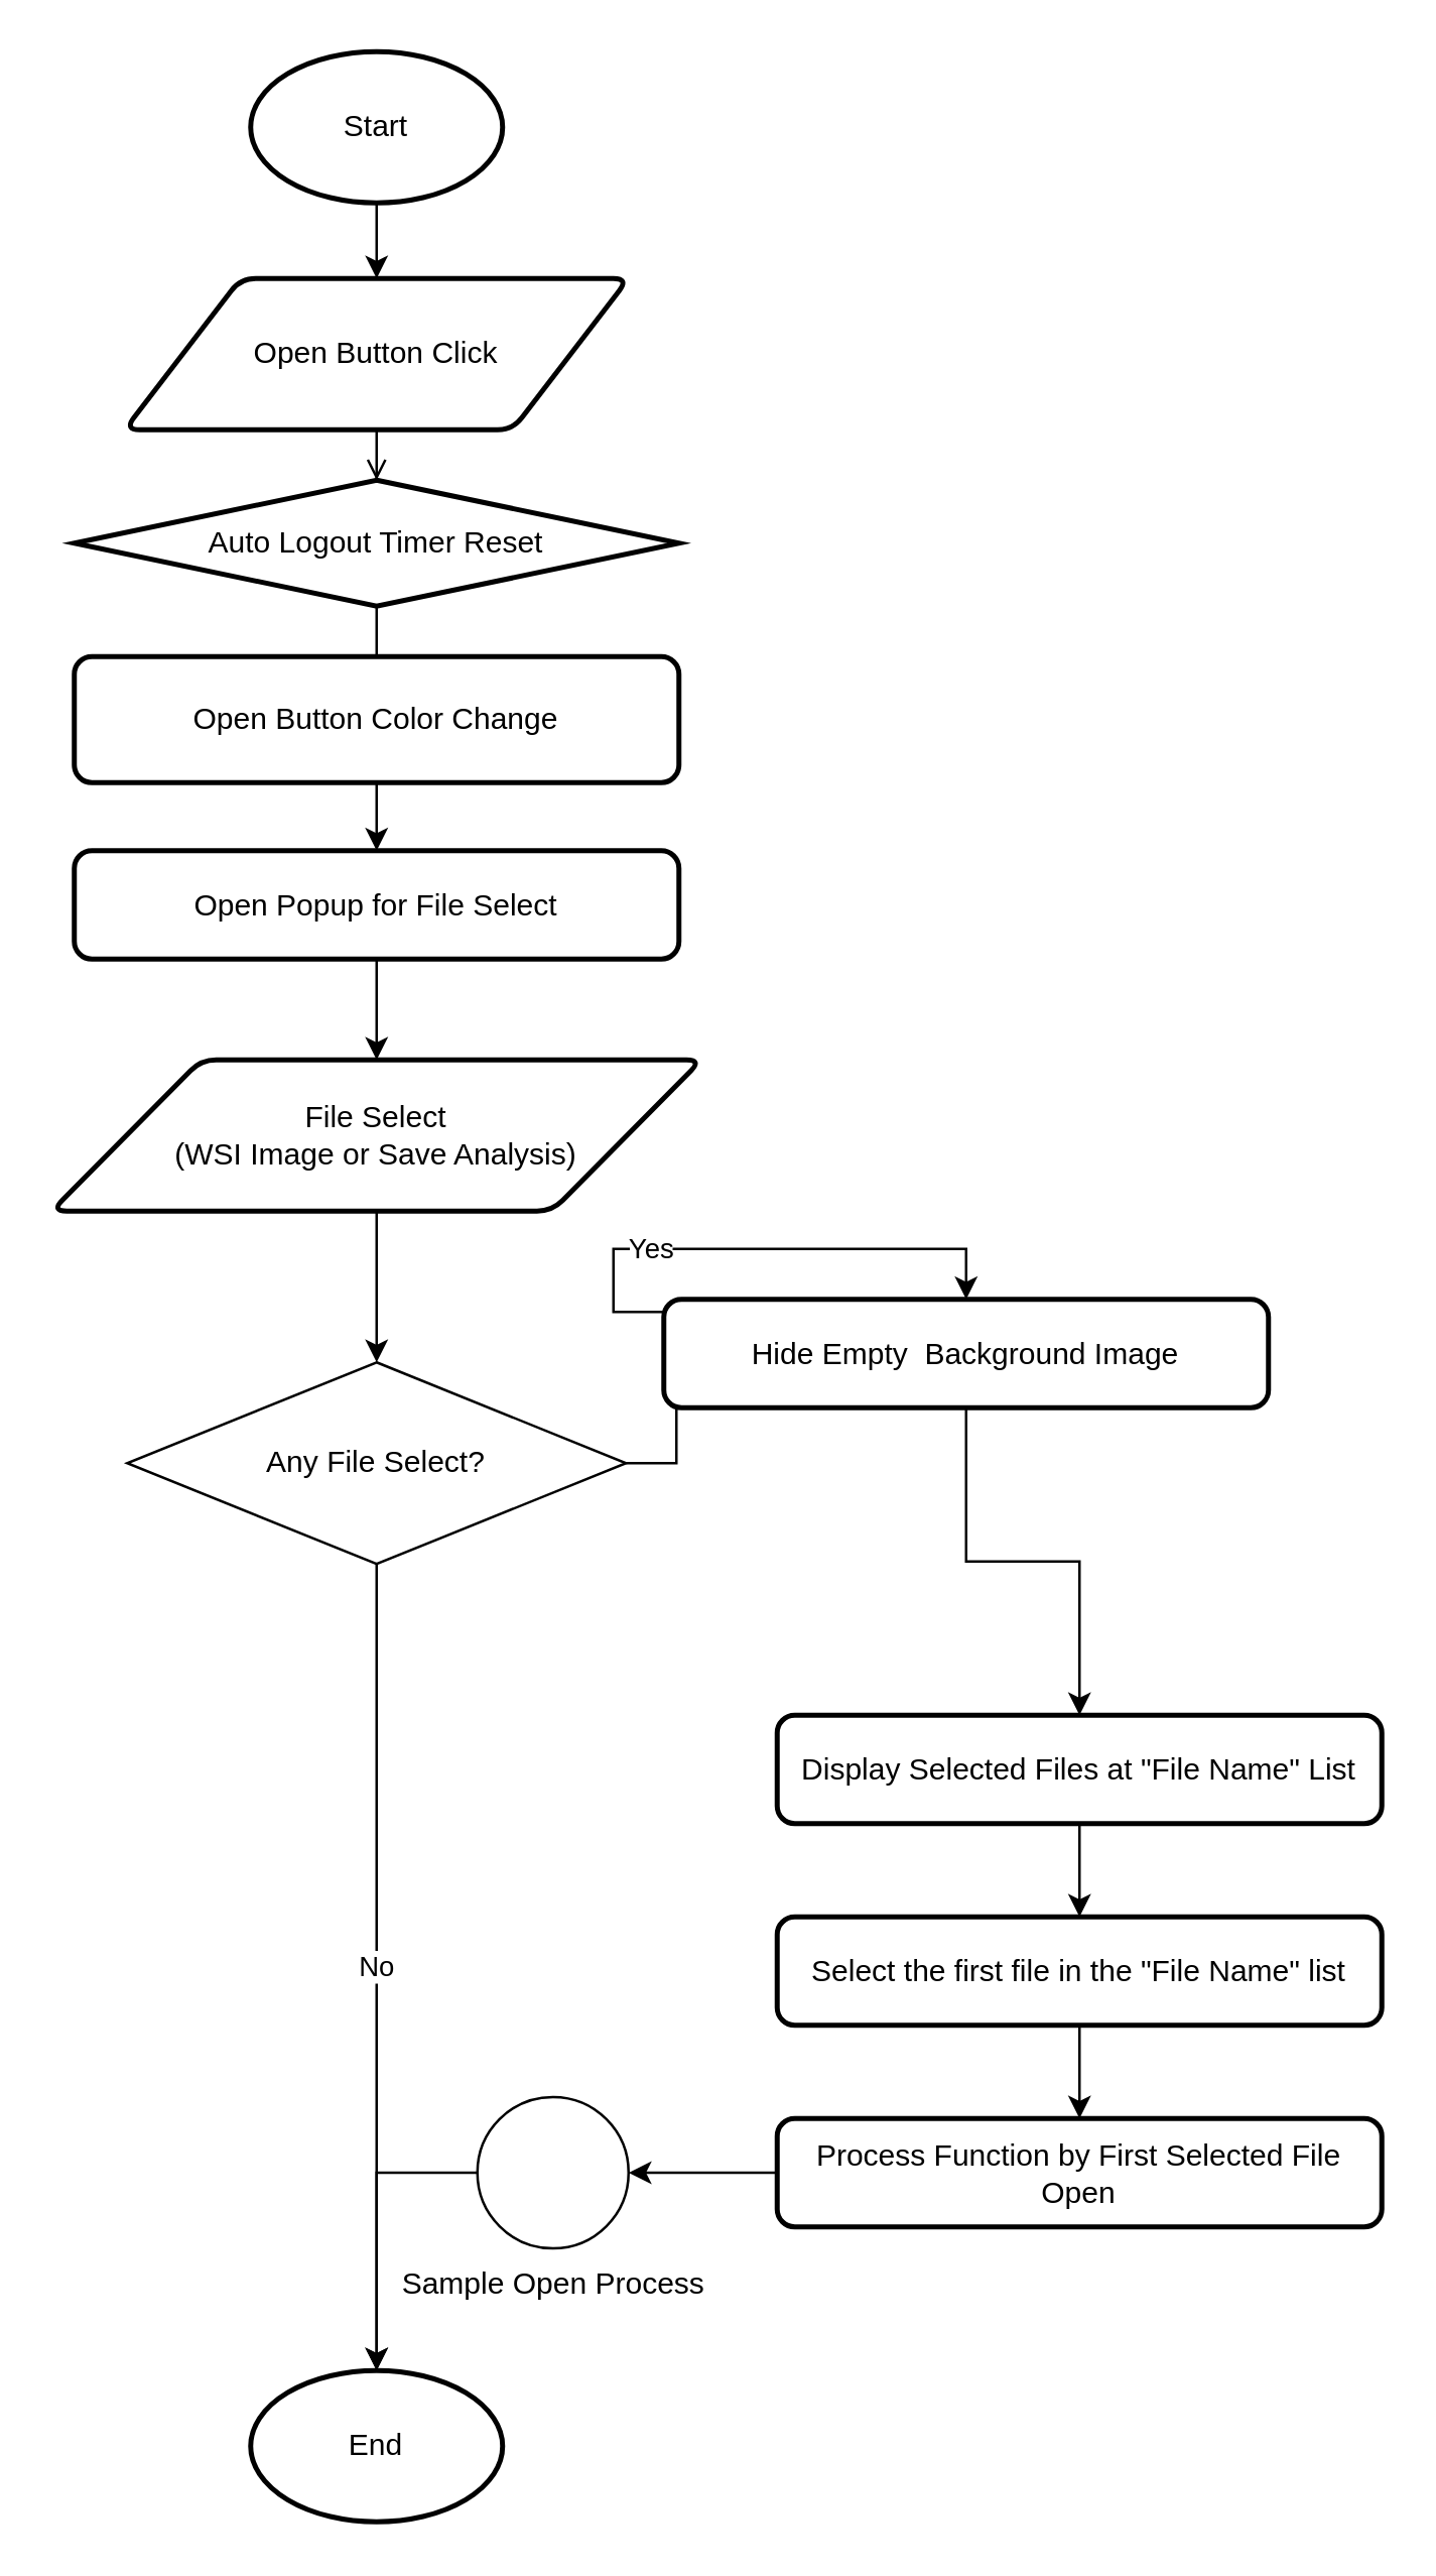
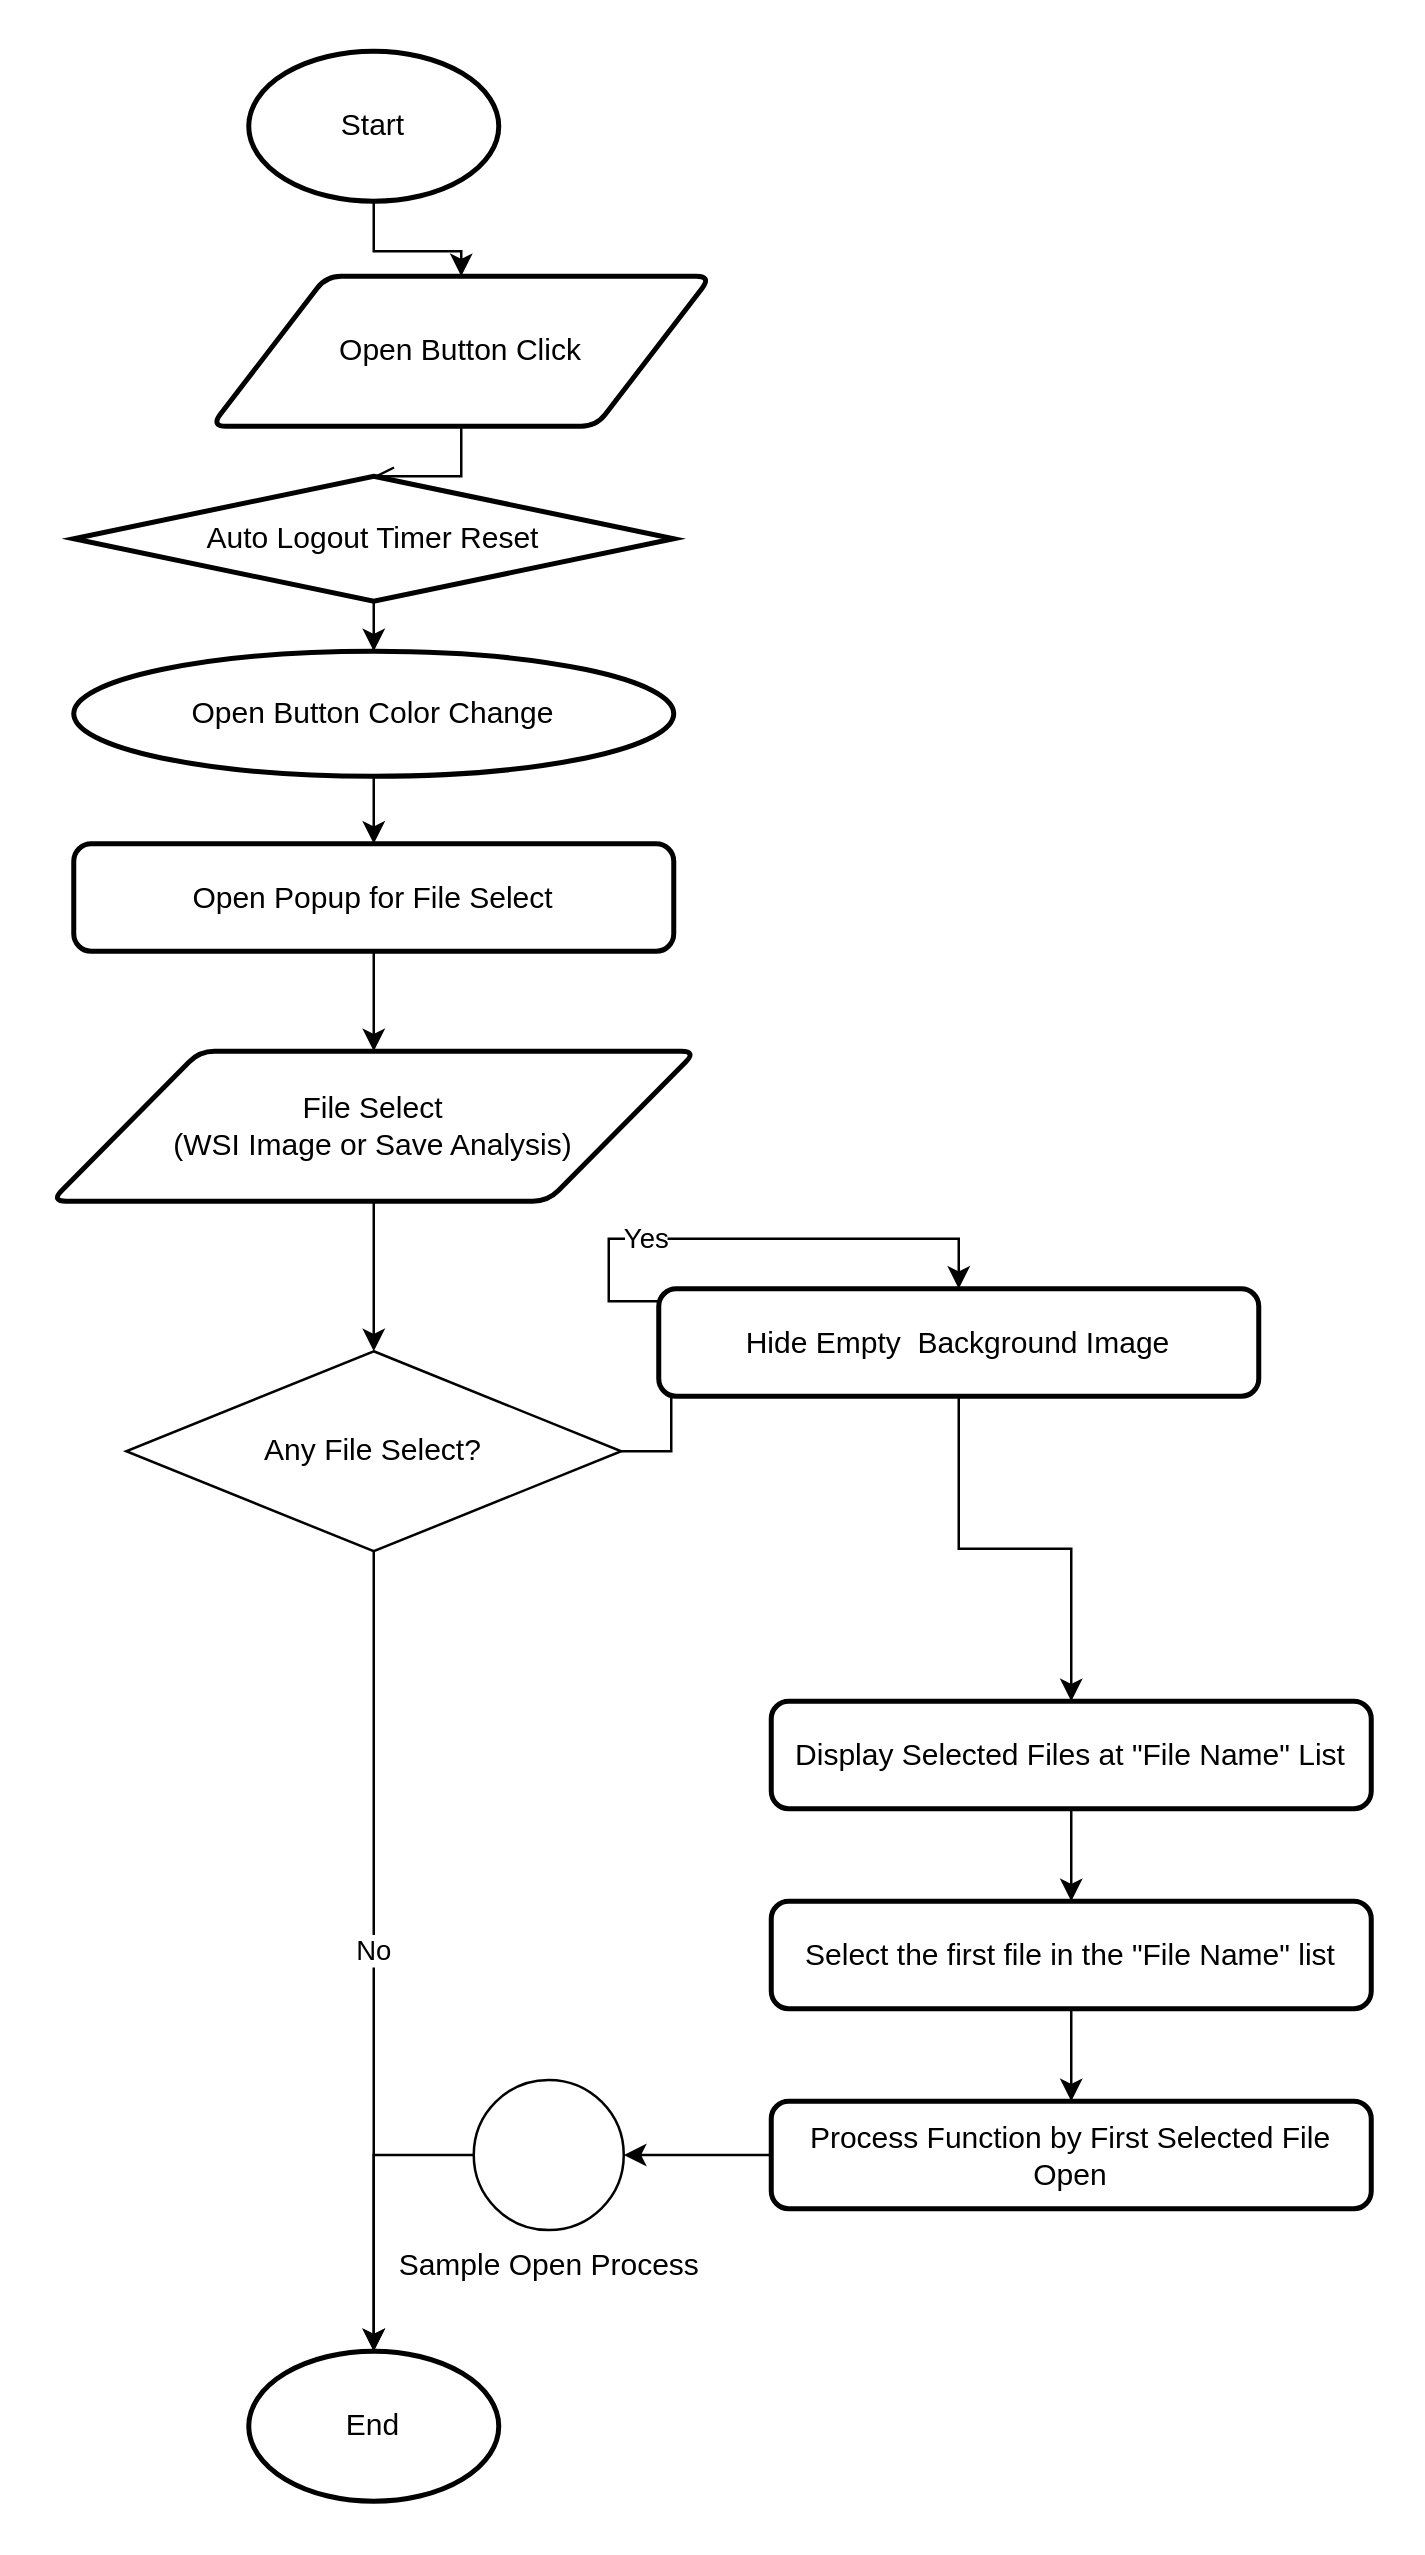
- <mxCell id="6" value="Open Button Click" style="shape=parallelogram;html=1;strokeWidth=2;perimeter=parallelogramPerimeter;whiteSpace=wrap;rounded=1;arcSize=12;size=0.23;" parent="1" vertex="1"><mxGeometry x="49" y="110" width="200" height="60" as="geometry" /></mxCell>
+ <mxCell id="6" value="Open Button Click" style="shape=parallelogram;html=1;strokeWidth=2;perimeter=parallelogramPerimeter;whiteSpace=wrap;rounded=1;arcSize=12;size=0.23;" parent="1" vertex="1"><mxGeometry x="84" y="110" width="200" height="60" as="geometry" /></mxCell>
- <mxCell id="9" style="edgeStyle=orthogonalEdgeStyle;rounded=0;orthogonalLoop=1;jettySize=auto;html=1;exitX=0.5;exitY=1;exitDx=0;exitDy=0;endArrow=none;" parent="1" source="10" target="12" edge="1"><mxGeometry relative="1" as="geometry" /></mxCell>
+ <mxCell id="9" style="edgeStyle=orthogonalEdgeStyle;rounded=0;orthogonalLoop=1;jettySize=auto;html=1;exitX=0.5;exitY=1;exitDx=0;exitDy=0;" parent="1" source="10" target="12" edge="1"><mxGeometry relative="1" as="geometry" /></mxCell>
- <mxCell id="12" value="Open Button Color Change" style="rounded=1;whiteSpace=wrap;html=1;absoluteArcSize=1;arcSize=14;strokeWidth=2;" parent="1" vertex="1"><mxGeometry x="29" y="260" width="240" height="50" as="geometry" /></mxCell>
+ <mxCell id="12" value="Open Button Color Change" style="ellipse;whiteSpace=wrap;html=1;absoluteArcSize=1;arcSize=14;strokeWidth=2;" parent="1" vertex="1"><mxGeometry x="29" y="260" width="240" height="50" as="geometry" /></mxCell>
